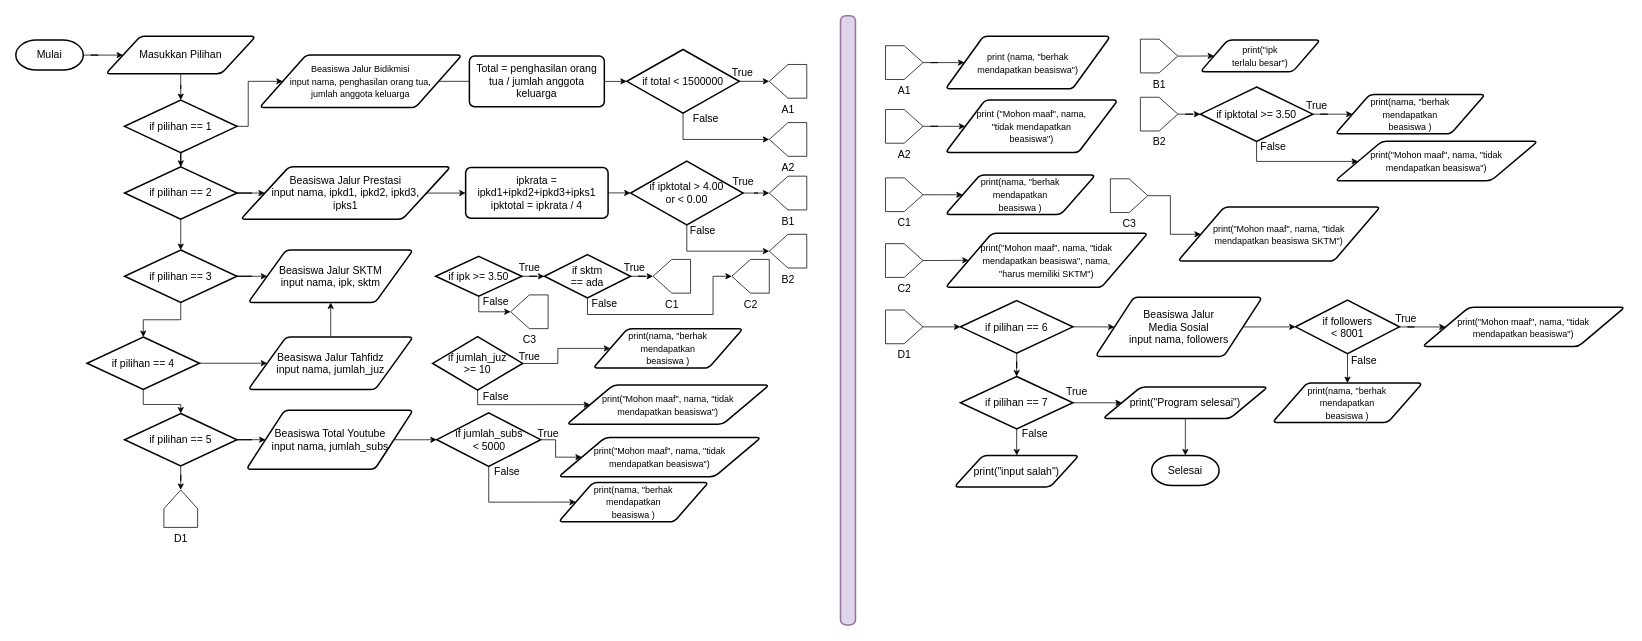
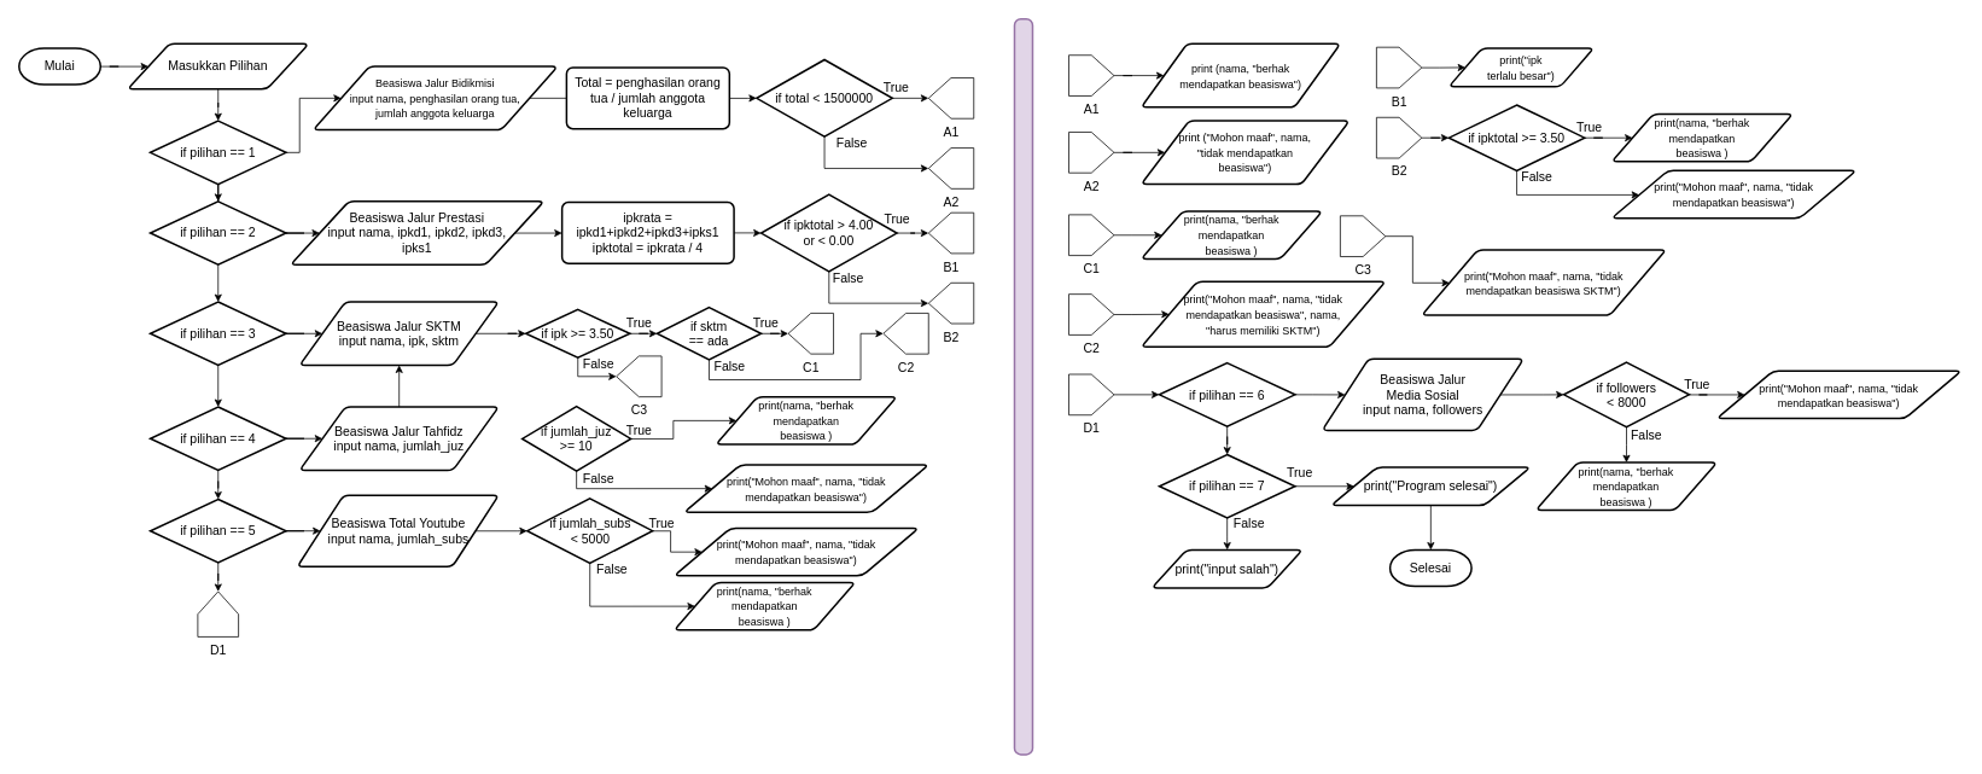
+ <mxCell id="57" style="edgeStyle=orthogonalEdgeStyle;rounded=0;orthogonalLoop=1;jettySize=auto;html=1;entryX=0;entryY=0.5;entryDx=0;entryDy=0;entryPerimeter=0;fontSize=14;" edge="1" parent="1" source="58" target="61"><mxGeometry relative="1" as="geometry" /></mxCell>
- <mxCell id="115" value="&lt;span style=&quot;font-size: 14px;&quot;&gt;if followers&lt;br&gt;&amp;lt; 8001&lt;/span&gt;" style="strokeWidth=2;html=1;shape=mxgraph.flowchart.decision;whiteSpace=wrap;fontSize=12;" vertex="1" parent="1"><mxGeometry x="1727" y="399.75" width="138.5" height="71.5" as="geometry" /></mxCell>
+ <mxCell id="115" value="&lt;span style=&quot;font-size: 14px;&quot;&gt;if followers&lt;br&gt;&amp;lt; 8000&lt;/span&gt;" style="strokeWidth=2;html=1;shape=mxgraph.flowchart.decision;whiteSpace=wrap;fontSize=12;" vertex="1" parent="1"><mxGeometry x="1727" y="399.75" width="138.5" height="71.5" as="geometry" /></mxCell>
- <mxCell id="79" value="if pilihan == 4" style="strokeWidth=2;html=1;shape=mxgraph.flowchart.decision;whiteSpace=wrap;fontSize=14;" vertex="1" parent="1"><mxGeometry x="115" y="449" width="150" height="70" as="geometry" /></mxCell>
+ <mxCell id="79" value="if pilihan == 4" style="strokeWidth=2;html=1;shape=mxgraph.flowchart.decision;whiteSpace=wrap;fontSize=14;" vertex="1" parent="1"><mxGeometry x="165" y="449" width="150" height="70" as="geometry" /></mxCell>
